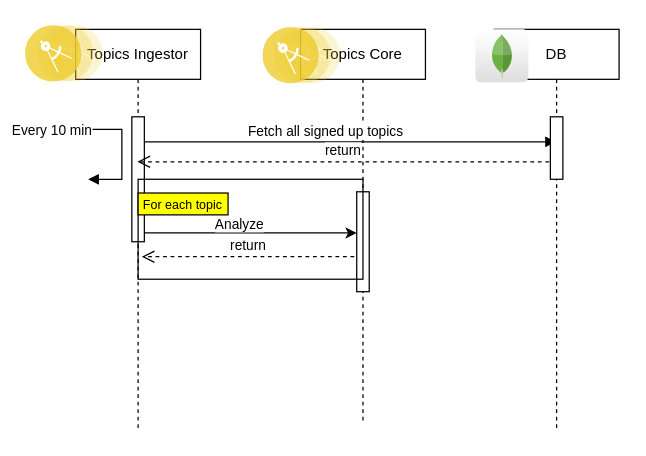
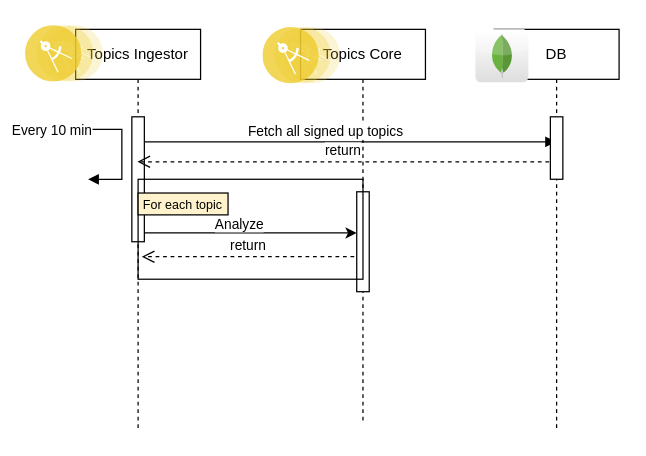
- <mxCell id="20" value="&lt;font style=&quot;font-size: 10px;&quot;&gt;For each topic&lt;/font&gt;" style="rounded=0;whiteSpace=wrap;html=1;fillColor=#FFFF00;" vertex="1" parent="1"><mxGeometry x="110" y="154" width="72" height="17.5" as="geometry" /></mxCell>
+ <mxCell id="20" value="&lt;font style=&quot;font-size: 10px;&quot;&gt;For each topic&lt;/font&gt;" style="rounded=0;whiteSpace=wrap;html=1;fillColor=#fff2cc;" vertex="1" parent="1"><mxGeometry x="110" y="154" width="72" height="17.5" as="geometry" /></mxCell>
